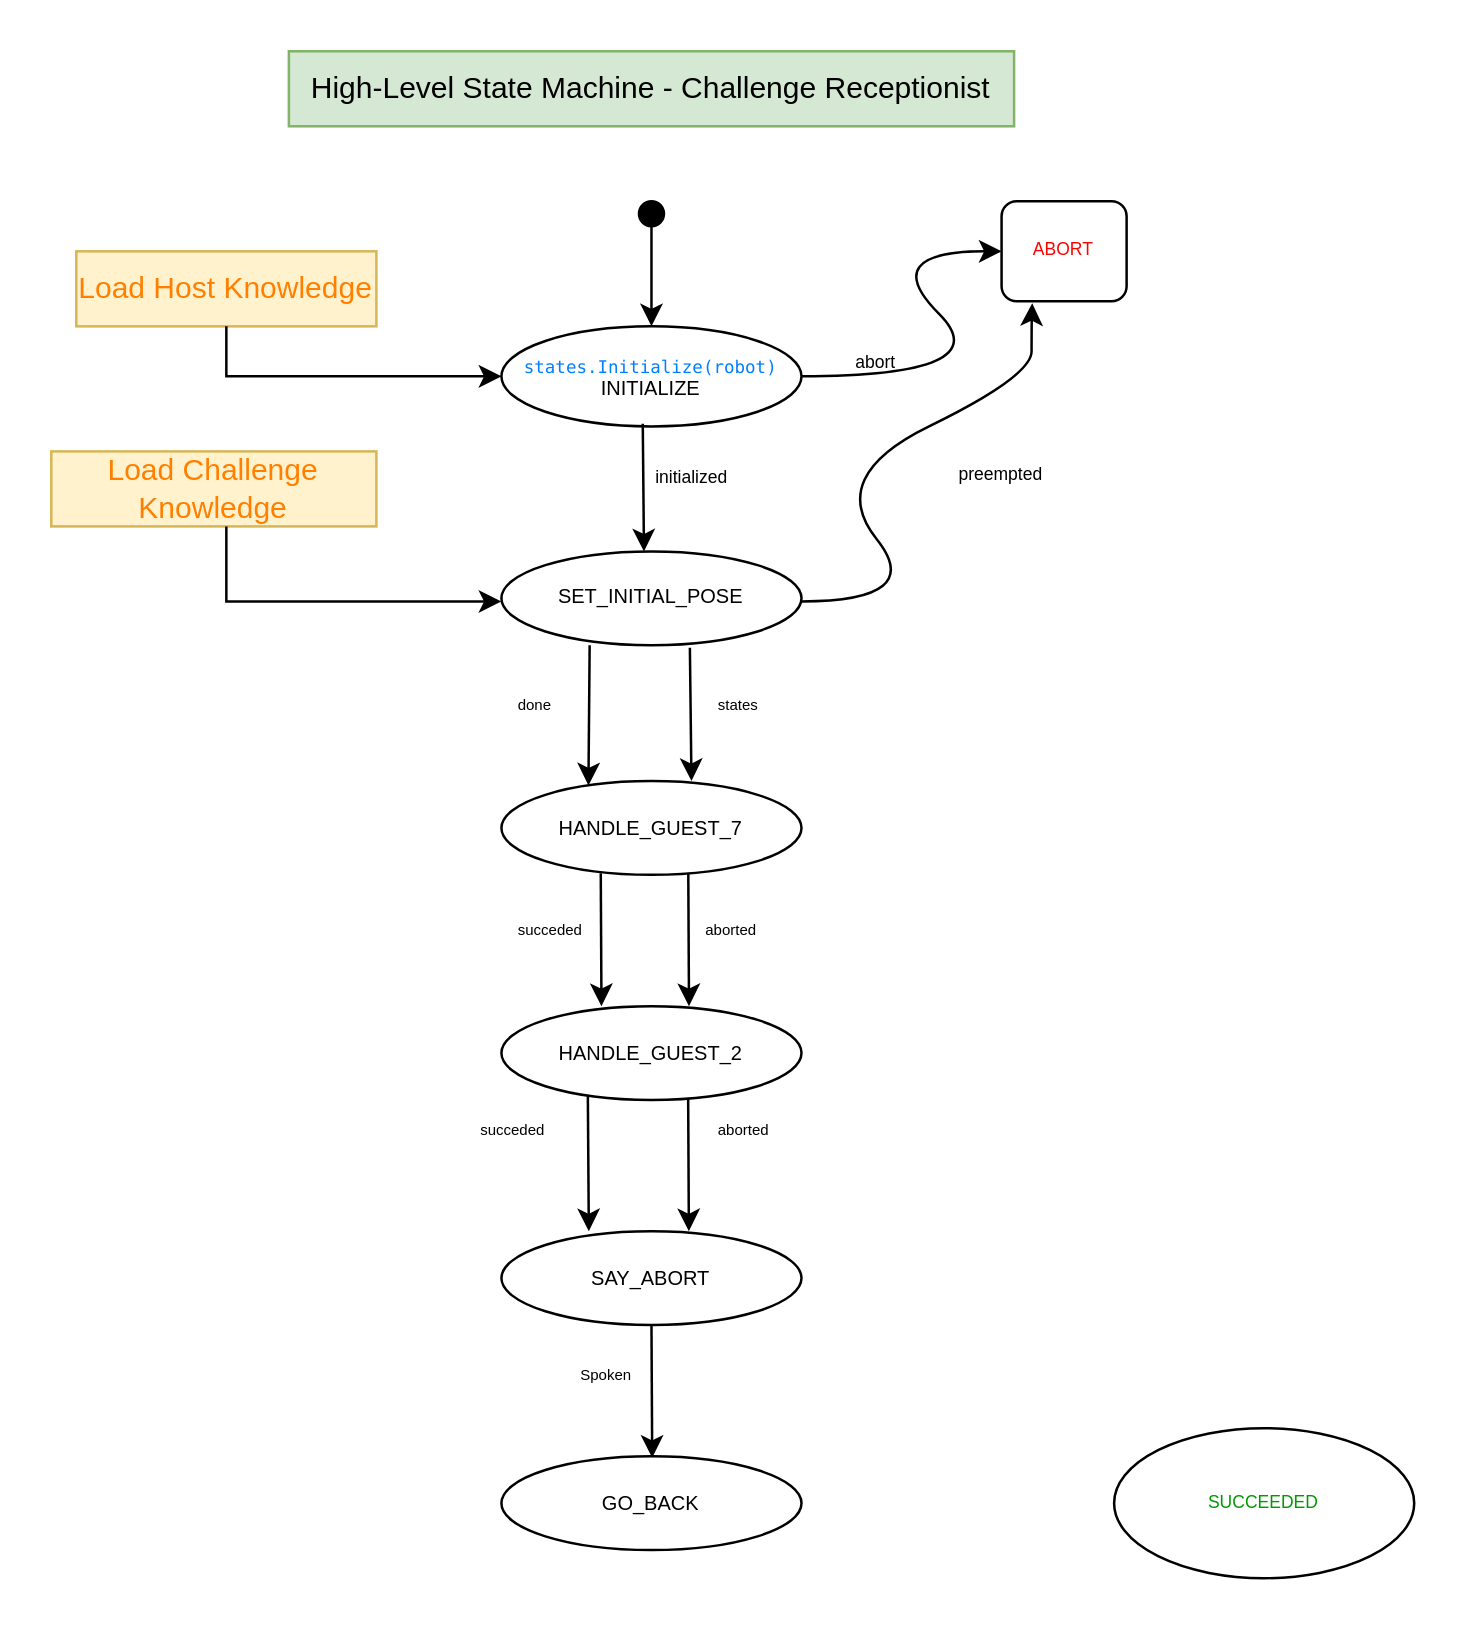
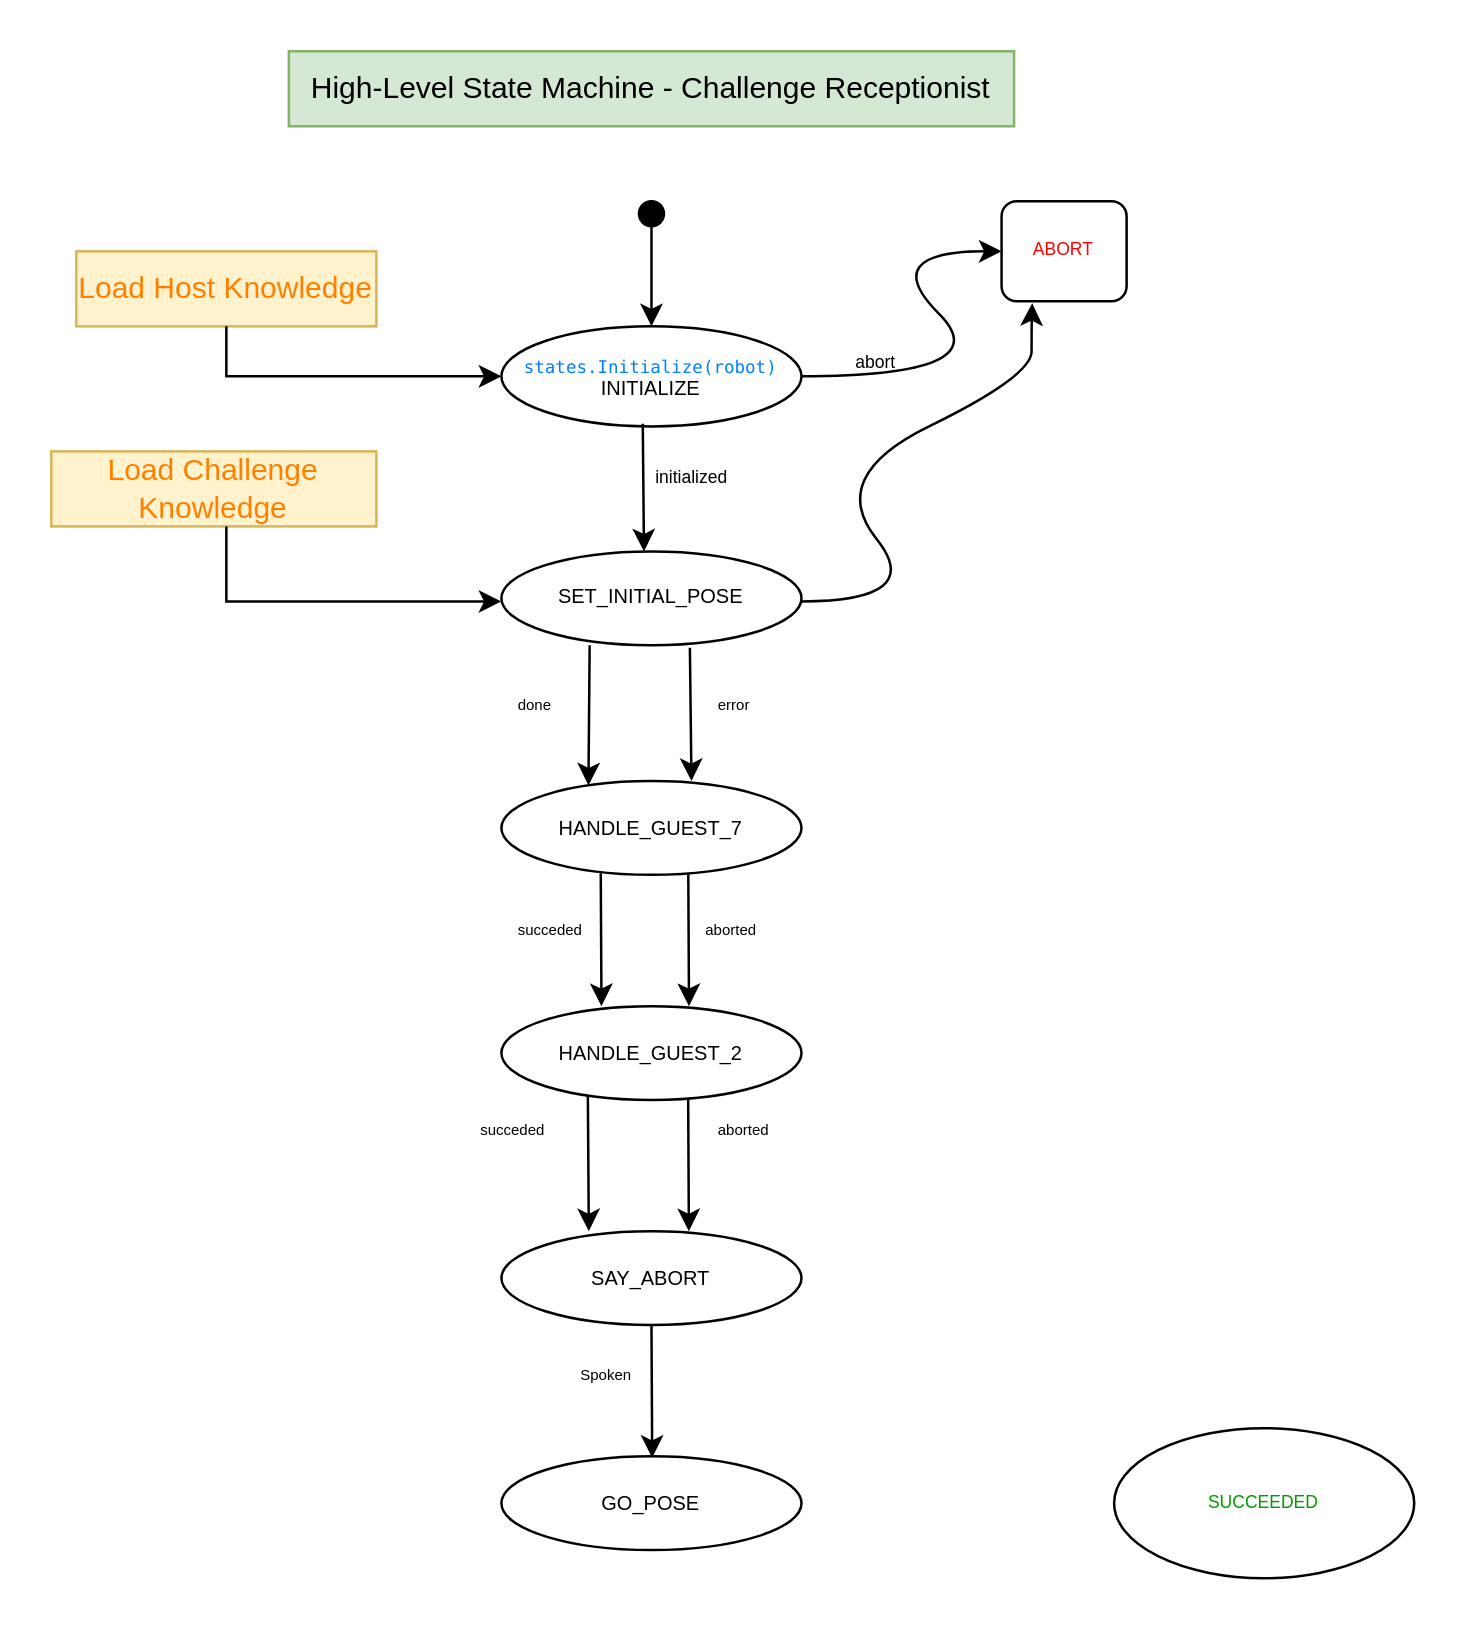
- <mxCell id="16" value="&lt;font color=&quot;#000000&quot; style=&quot;font-size: 7px&quot;&gt;preempted&lt;/font&gt;" style="text;html=1;strokeColor=none;fillColor=none;align=center;verticalAlign=middle;whiteSpace=wrap;rounded=0;labelBackgroundColor=none;fontSize=6;fontColor=#007FFF;" parent="1" vertex="1"><mxGeometry x="370" y="175" width="60" height="30" as="geometry" /></mxCell>
- <mxCell id="35" value="&lt;div style=&quot;text-align: center&quot;&gt;&lt;span&gt;&lt;font face=&quot;helvetica&quot;&gt;states&lt;/font&gt;&lt;/span&gt;&lt;/div&gt;" style="text;whiteSpace=wrap;html=1;fontSize=6;fontColor=#000000;" vertex="1" parent="1"><mxGeometry x="285" y="271.84" width="40" height="20" as="geometry" /></mxCell>
+ <mxCell id="35" value="&lt;div style=&quot;text-align: center&quot;&gt;&lt;span&gt;&lt;font face=&quot;helvetica&quot;&gt;error&lt;/font&gt;&lt;/span&gt;&lt;/div&gt;" style="text;whiteSpace=wrap;html=1;fontSize=6;fontColor=#000000;" vertex="1" parent="1"><mxGeometry x="285" y="271.84" width="40" height="20" as="geometry" /></mxCell>
- <mxCell id="30" value="&lt;font color=&quot;#000000&quot; face=&quot;helvetica&quot;&gt;GO_BACK&lt;/font&gt;" style="ellipse;whiteSpace=wrap;html=1;fontSize=8;fontColor=#007FFF;fillColor=none;" parent="1" vertex="1"><mxGeometry x="200" y="581.84" width="120" height="37.5" as="geometry" /></mxCell>
+ <mxCell id="30" value="&lt;font color=&quot;#000000&quot; face=&quot;helvetica&quot;&gt;GO_POSE&lt;/font&gt;" style="ellipse;whiteSpace=wrap;html=1;fontSize=8;fontColor=#007FFF;fillColor=none;" parent="1" vertex="1"><mxGeometry x="200" y="581.84" width="120" height="37.5" as="geometry" /></mxCell>
